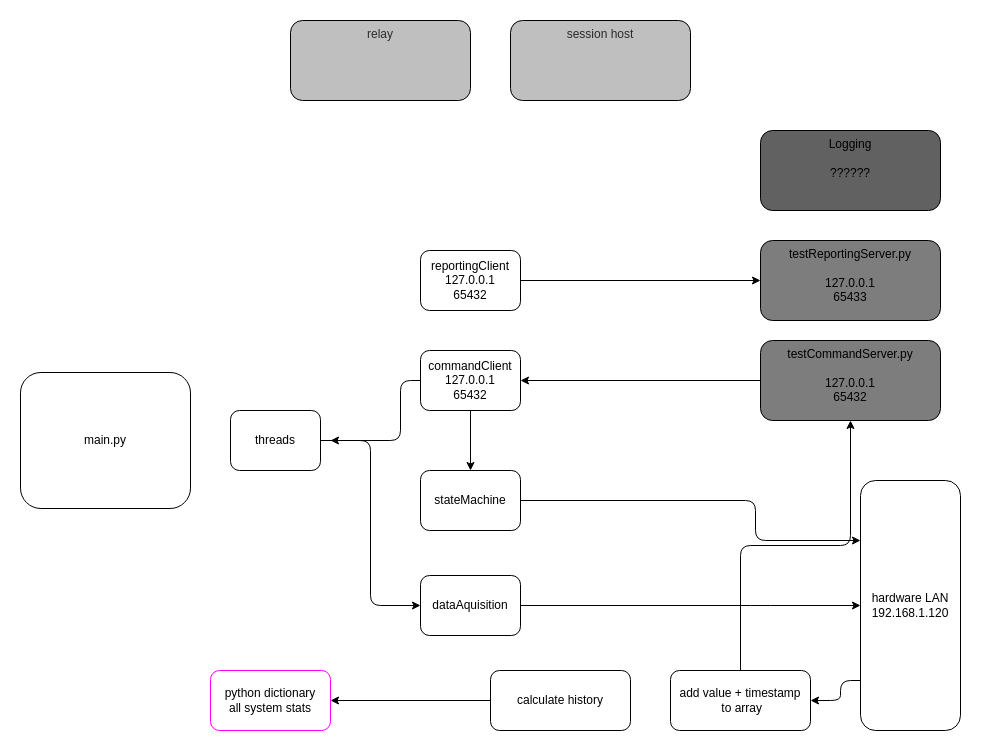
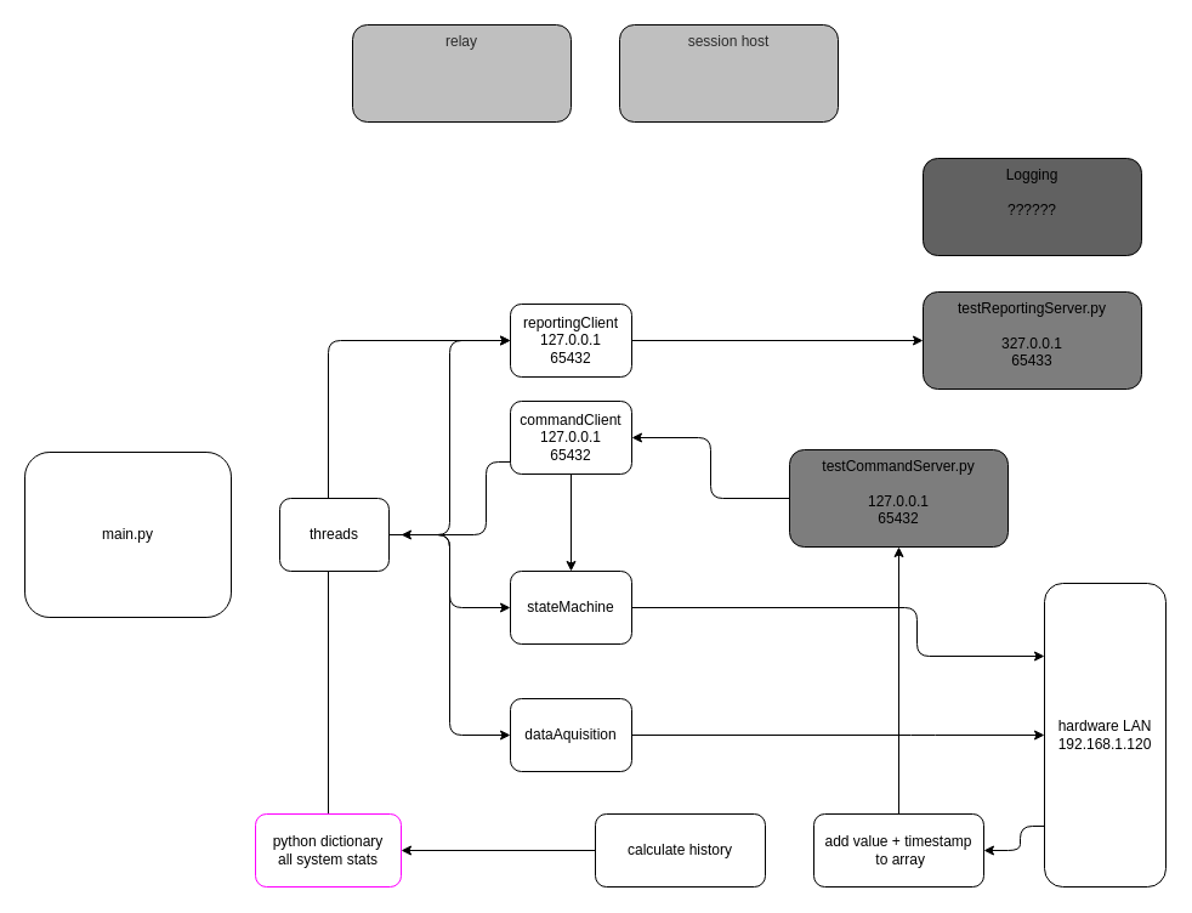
- <mxCell id="5" value="testReportingServer.py&lt;br&gt;&lt;br&gt;127.0.0.1&lt;br&gt;65433" style="rounded=1;whiteSpace=wrap;html=1;verticalAlign=top;fillColor=#7D7D7D;" parent="1" vertex="1"><mxGeometry x="760" y="240" width="180" height="80" as="geometry" /></mxCell>
+ <mxCell id="5" value="testReportingServer.py&lt;br&gt;&lt;br&gt;327.0.0.1&lt;br&gt;65433" style="rounded=1;whiteSpace=wrap;html=1;verticalAlign=top;fillColor=#7D7D7D;" parent="1" vertex="1"><mxGeometry x="760" y="240" width="180" height="80" as="geometry" /></mxCell>
+ <mxCell id="2" style="edgeStyle=orthogonalEdgeStyle;rounded=1;orthogonalLoop=1;jettySize=auto;html=1;" edge="1" parent="1" source="29" target="19"><mxGeometry relative="1" as="geometry"><Array as="points"><mxPoint x="270" y="280" /></Array></mxGeometry></mxCell>
+ <mxCell id="9" style="edgeStyle=orthogonalEdgeStyle;rounded=1;orthogonalLoop=1;jettySize=auto;html=1;entryX=0;entryY=0.5;entryDx=0;entryDy=0;" parent="1" source="10" target="19" edge="1"><mxGeometry relative="1" as="geometry"><Array as="points"><mxPoint x="370" y="440" /><mxPoint x="370" y="280" /></Array></mxGeometry></mxCell>
- <mxCell id="15" value="commandClient&lt;br&gt;127.0.0.1&lt;br&gt;65432" style="rounded=1;whiteSpace=wrap;html=1;" parent="1" vertex="1"><mxGeometry x="420" y="350" width="100" height="60" as="geometry" /></mxCell>
+ <mxCell id="15" value="commandClient&lt;br&gt;127.0.0.1&lt;br&gt;65432" style="rounded=1;whiteSpace=wrap;html=1;" parent="1" vertex="1"><mxGeometry x="420" y="330" width="100" height="60" as="geometry" /></mxCell>
- <mxCell id="4" value="testCommandServer.py&lt;br&gt;&lt;br&gt;127.0.0.1&lt;br&gt;65432" style="rounded=1;whiteSpace=wrap;html=1;verticalAlign=top;fillColor=#7D7D7D;" parent="1" vertex="1"><mxGeometry x="760" y="340" width="180" height="80" as="geometry" /></mxCell>
+ <mxCell id="4" value="testCommandServer.py&lt;br&gt;&lt;br&gt;127.0.0.1&lt;br&gt;65432" style="rounded=1;whiteSpace=wrap;html=1;verticalAlign=top;fillColor=#7D7D7D;" parent="1" vertex="1"><mxGeometry x="650" y="370" width="180" height="80" as="geometry" /></mxCell>
+ <mxCell id="8" style="edgeStyle=orthogonalEdgeStyle;rounded=1;orthogonalLoop=1;jettySize=auto;html=1;" parent="1" source="10" target="17" edge="1"><mxGeometry relative="1" as="geometry"><Array as="points"><mxPoint x="370" y="440" /><mxPoint x="370" y="500" /></Array></mxGeometry></mxCell>
